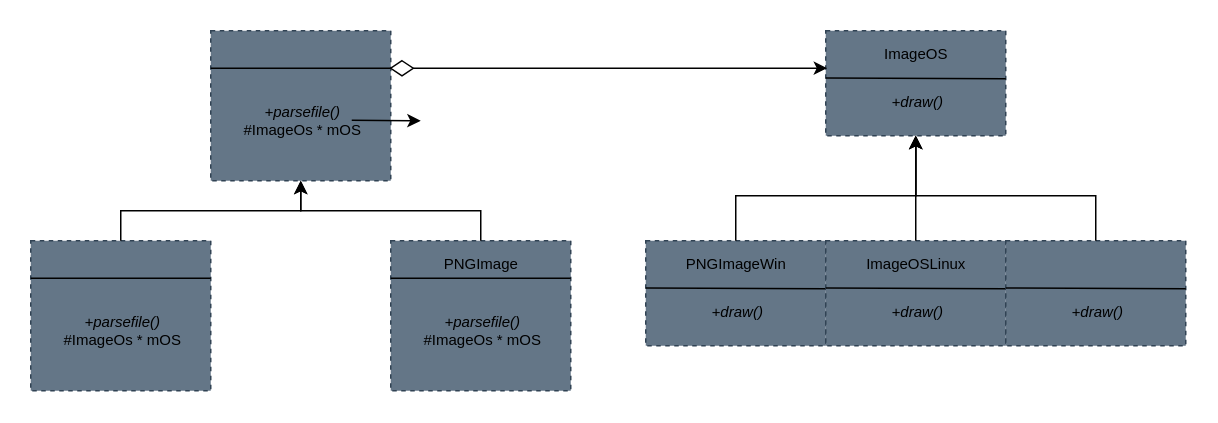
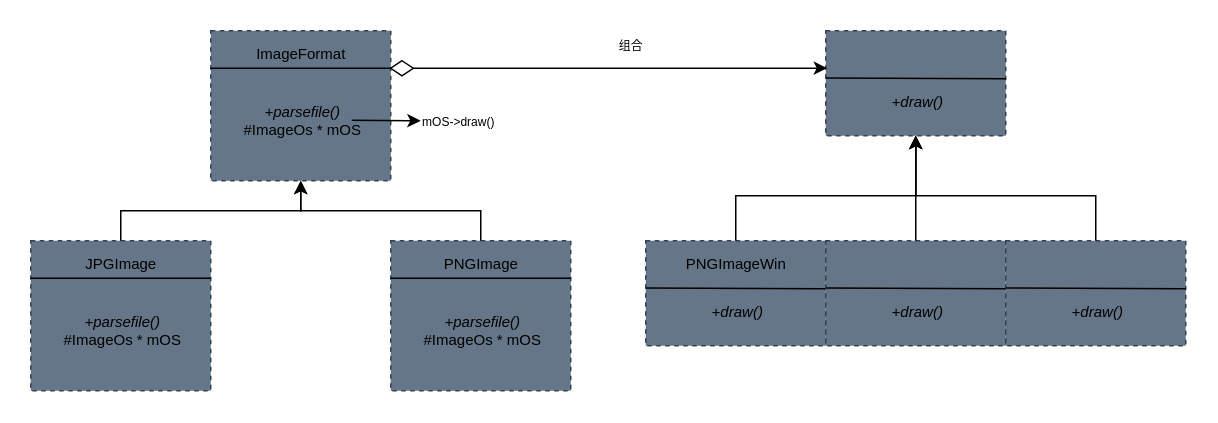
+ <mxCell id="46" value="组合" style="text;html=1;align=center;verticalAlign=middle;resizable=0;points=[];autosize=1;strokeColor=none;fillColor=none;fontSize=8;" vertex="1" parent="1"><mxGeometry x="400" y="20" width="40" height="20" as="geometry" /></mxCell>
+ <mxCell id="6" value="ImageFormat" style="text;html=1;align=center;verticalAlign=middle;resizable=0;points=[];autosize=1;strokeColor=none;fillColor=none;fontSize=10;dashed=1;" vertex="1" parent="3"><mxGeometry x="20" width="80" height="30" as="geometry" /></mxCell>
- <mxCell id="25" value="ImageOS" style="text;html=1;align=center;verticalAlign=middle;resizable=0;points=[];autosize=1;strokeColor=none;fillColor=none;fontSize=10;dashed=1;" vertex="1" parent="23"><mxGeometry x="25" width="70" height="30" as="geometry" /></mxCell>
+ <mxCell id="19" value="&lt;font style=&quot;font-size: 8px;&quot;&gt;mOS-&amp;gt;draw()&lt;/font&gt;" style="text;html=1;align=center;verticalAlign=middle;resizable=0;points=[];autosize=1;strokeColor=none;fillColor=none;" vertex="1" parent="2"><mxGeometry x="250" y="45" width="70" height="30" as="geometry" /></mxCell>
+ <mxCell id="12" value="JPGImage" style="text;html=1;align=center;verticalAlign=middle;resizable=0;points=[];autosize=1;strokeColor=none;fillColor=none;fontSize=10;dashed=1;" vertex="1" parent="9"><mxGeometry x="25" width="70" height="30" as="geometry" /></mxCell>
- <mxCell id="35" value="ImageOSLinux" style="text;html=1;align=center;verticalAlign=middle;resizable=0;points=[];autosize=1;strokeColor=none;fillColor=none;fontSize=10;dashed=1;" vertex="1" parent="33"><mxGeometry x="15" width="90" height="30" as="geometry" /></mxCell>
